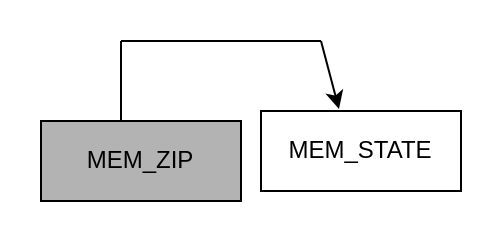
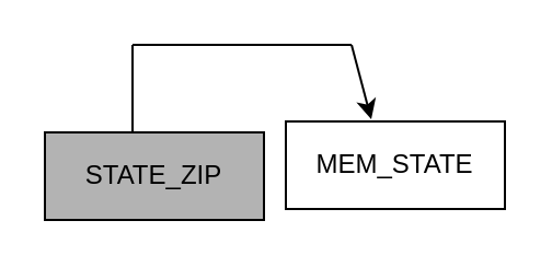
- <mxCell id="2" value="MEM_ZIP" style="rounded=0;whiteSpace=wrap;html=1;fillColor=#B3B3B3;" vertex="1" parent="1"><mxGeometry x="20" y="60" width="100" height="40" as="geometry" /></mxCell>
+ <mxCell id="2" value="STATE_ZIP" style="rounded=0;whiteSpace=wrap;html=1;fillColor=#B3B3B3;" vertex="1" parent="1"><mxGeometry x="20" y="60" width="100" height="40" as="geometry" /></mxCell>
